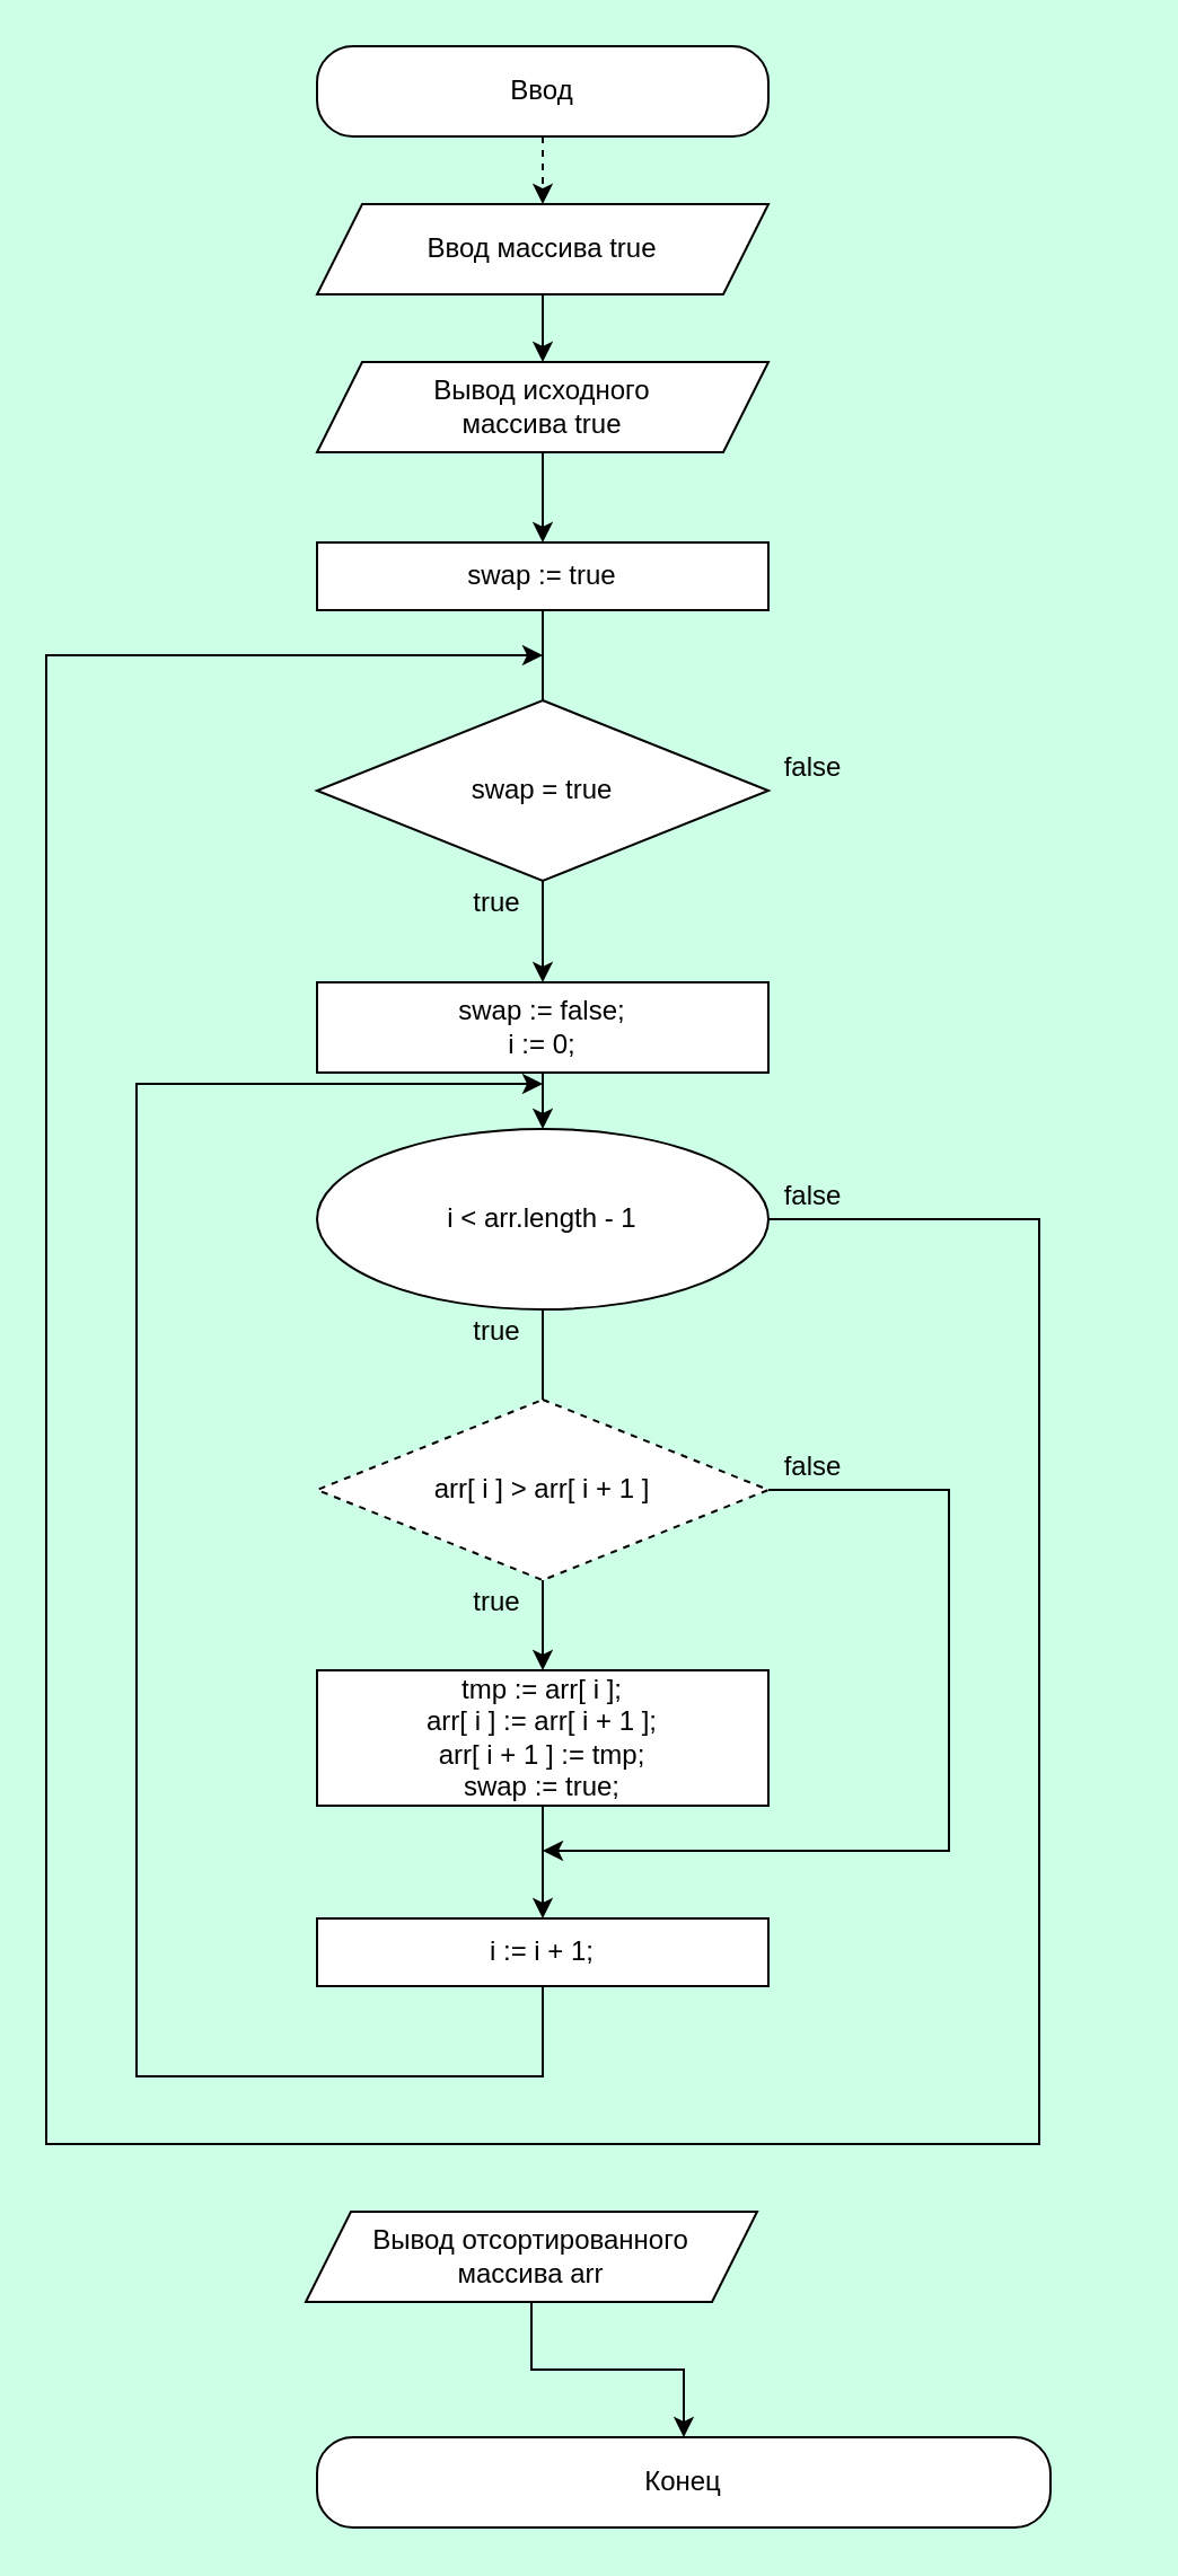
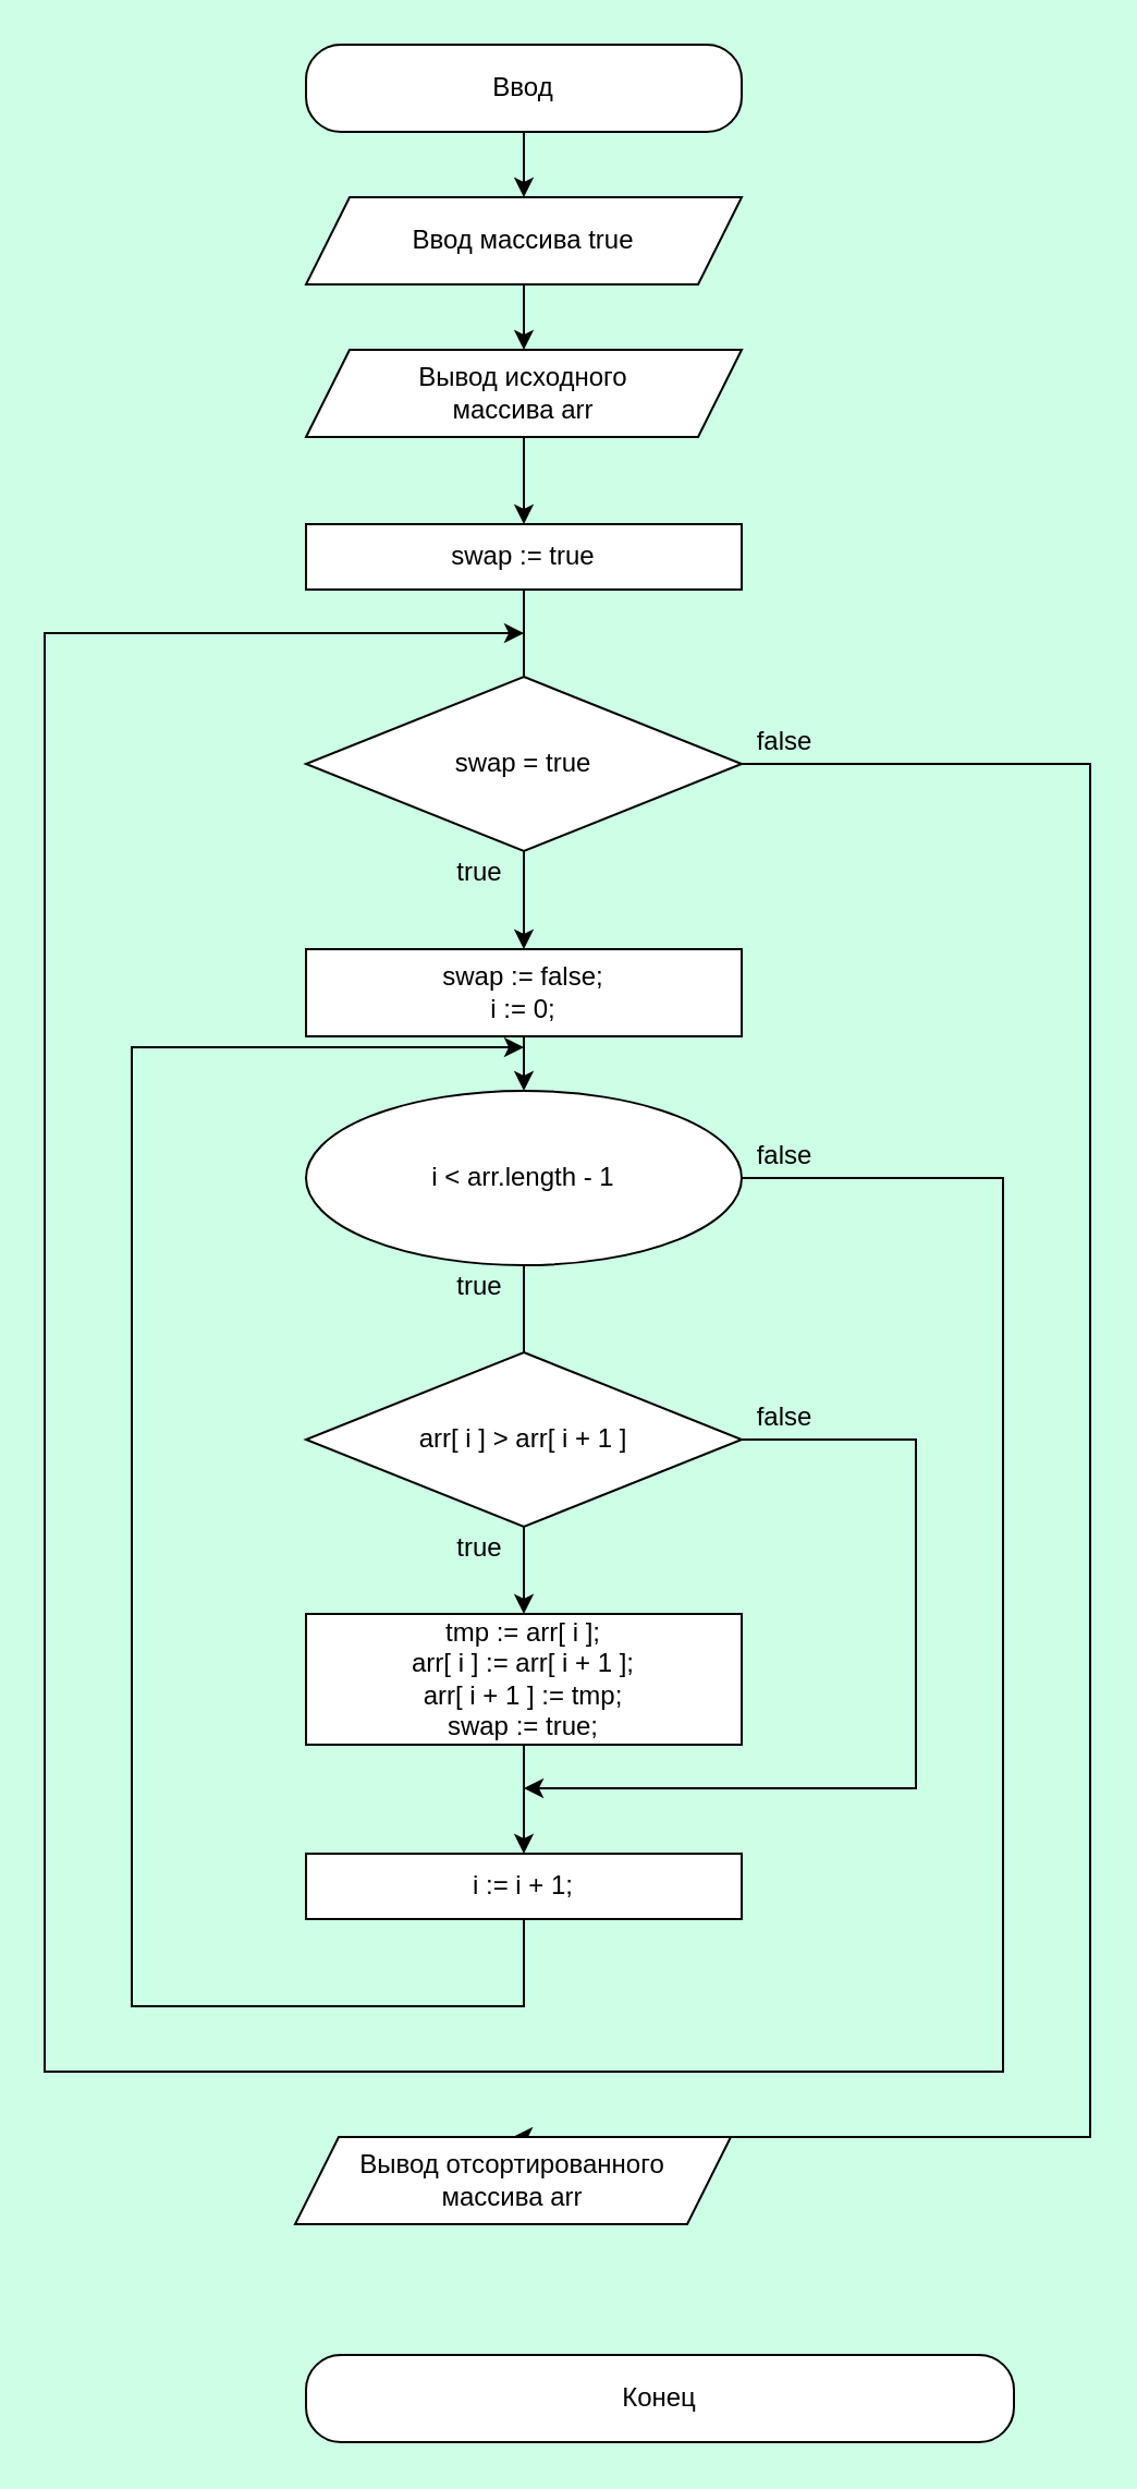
- <mxCell id="4" style="edgeStyle=orthogonalEdgeStyle;rounded=0;orthogonalLoop=1;jettySize=auto;html=1;exitX=0.5;exitY=1;exitDx=0;exitDy=0;entryX=0.5;entryY=0;entryDx=0;entryDy=0;dashed=1;" edge="1" parent="1" source="5" target="7"><mxGeometry relative="1" as="geometry" /></mxCell>
+ <mxCell id="4" style="edgeStyle=orthogonalEdgeStyle;rounded=0;orthogonalLoop=1;jettySize=auto;html=1;exitX=0.5;exitY=1;exitDx=0;exitDy=0;entryX=0.5;entryY=0;entryDx=0;entryDy=0;" edge="1" parent="1" source="5" target="7"><mxGeometry relative="1" as="geometry" /></mxCell>
- <mxCell id="33" value="Вывод исходного&lt;br&gt;массива true" style="shape=parallelogram;perimeter=parallelogramPerimeter;whiteSpace=wrap;html=1;fixedSize=1;" vertex="1" parent="1"><mxGeometry x="140" y="160" width="200" height="40" as="geometry" /></mxCell>
+ <mxCell id="33" value="Вывод исходного&lt;br&gt;массива arr" style="shape=parallelogram;perimeter=parallelogramPerimeter;whiteSpace=wrap;html=1;fixedSize=1;" vertex="1" parent="1"><mxGeometry x="140" y="160" width="200" height="40" as="geometry" /></mxCell>
- <mxCell id="25" value="arr[ i ] &amp;gt; arr[ i + 1 ]" style="rhombus;whiteSpace=wrap;html=1;dashed=1;" vertex="1" parent="1"><mxGeometry x="140" y="620" width="200" height="80" as="geometry" /></mxCell>
+ <mxCell id="25" value="arr[ i ] &amp;gt; arr[ i + 1 ]" style="rhombus;whiteSpace=wrap;html=1;" vertex="1" parent="1"><mxGeometry x="140" y="620" width="200" height="80" as="geometry" /></mxCell>
+ <mxCell id="8" style="edgeStyle=orthogonalEdgeStyle;rounded=0;orthogonalLoop=1;jettySize=auto;html=1;exitX=1;exitY=0.5;exitDx=0;exitDy=0;entryX=0.5;entryY=0;entryDx=0;entryDy=0;" edge="1" parent="1" source="10" target="31"><mxGeometry relative="1" as="geometry"><mxPoint x="240" y="1020" as="targetPoint" /><Array as="points"><mxPoint x="500" y="350" /><mxPoint x="500" y="980" /><mxPoint x="240" y="980" /></Array></mxGeometry></mxCell>
- <mxCell id="30" style="edgeStyle=orthogonalEdgeStyle;rounded=0;orthogonalLoop=1;jettySize=auto;html=1;exitX=0.5;exitY=1;exitDx=0;exitDy=0;entryX=0.5;entryY=0;entryDx=0;entryDy=0;" edge="1" parent="1" source="31" target="11"><mxGeometry relative="1" as="geometry" /></mxCell>
